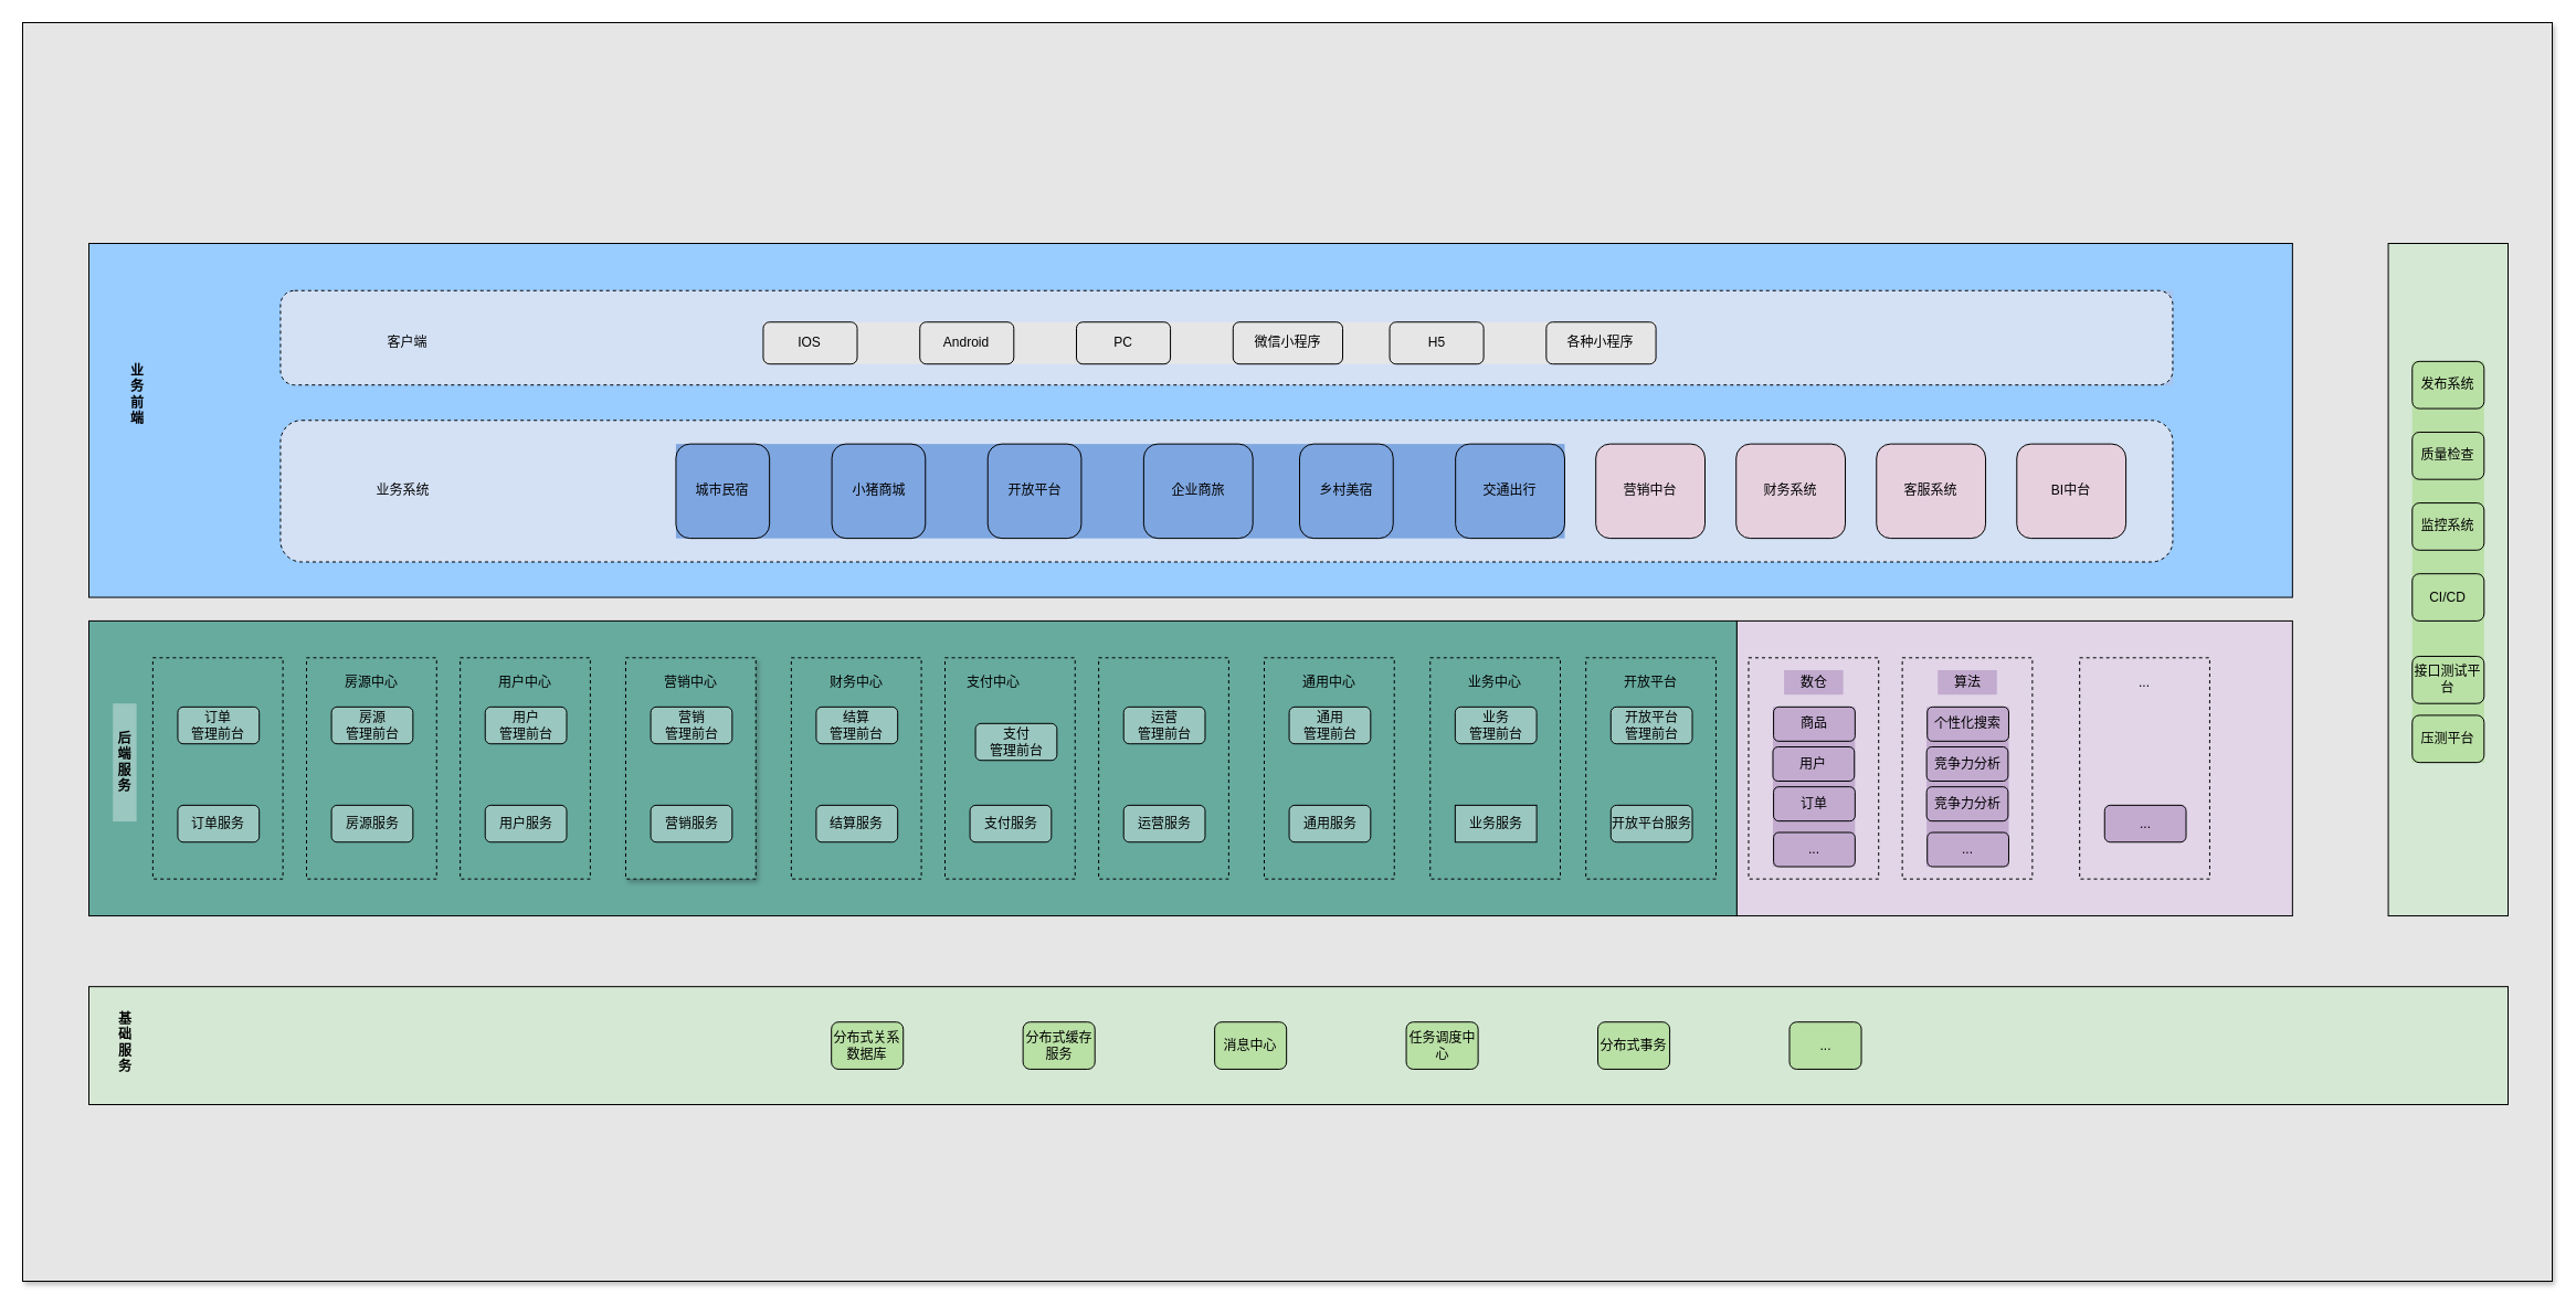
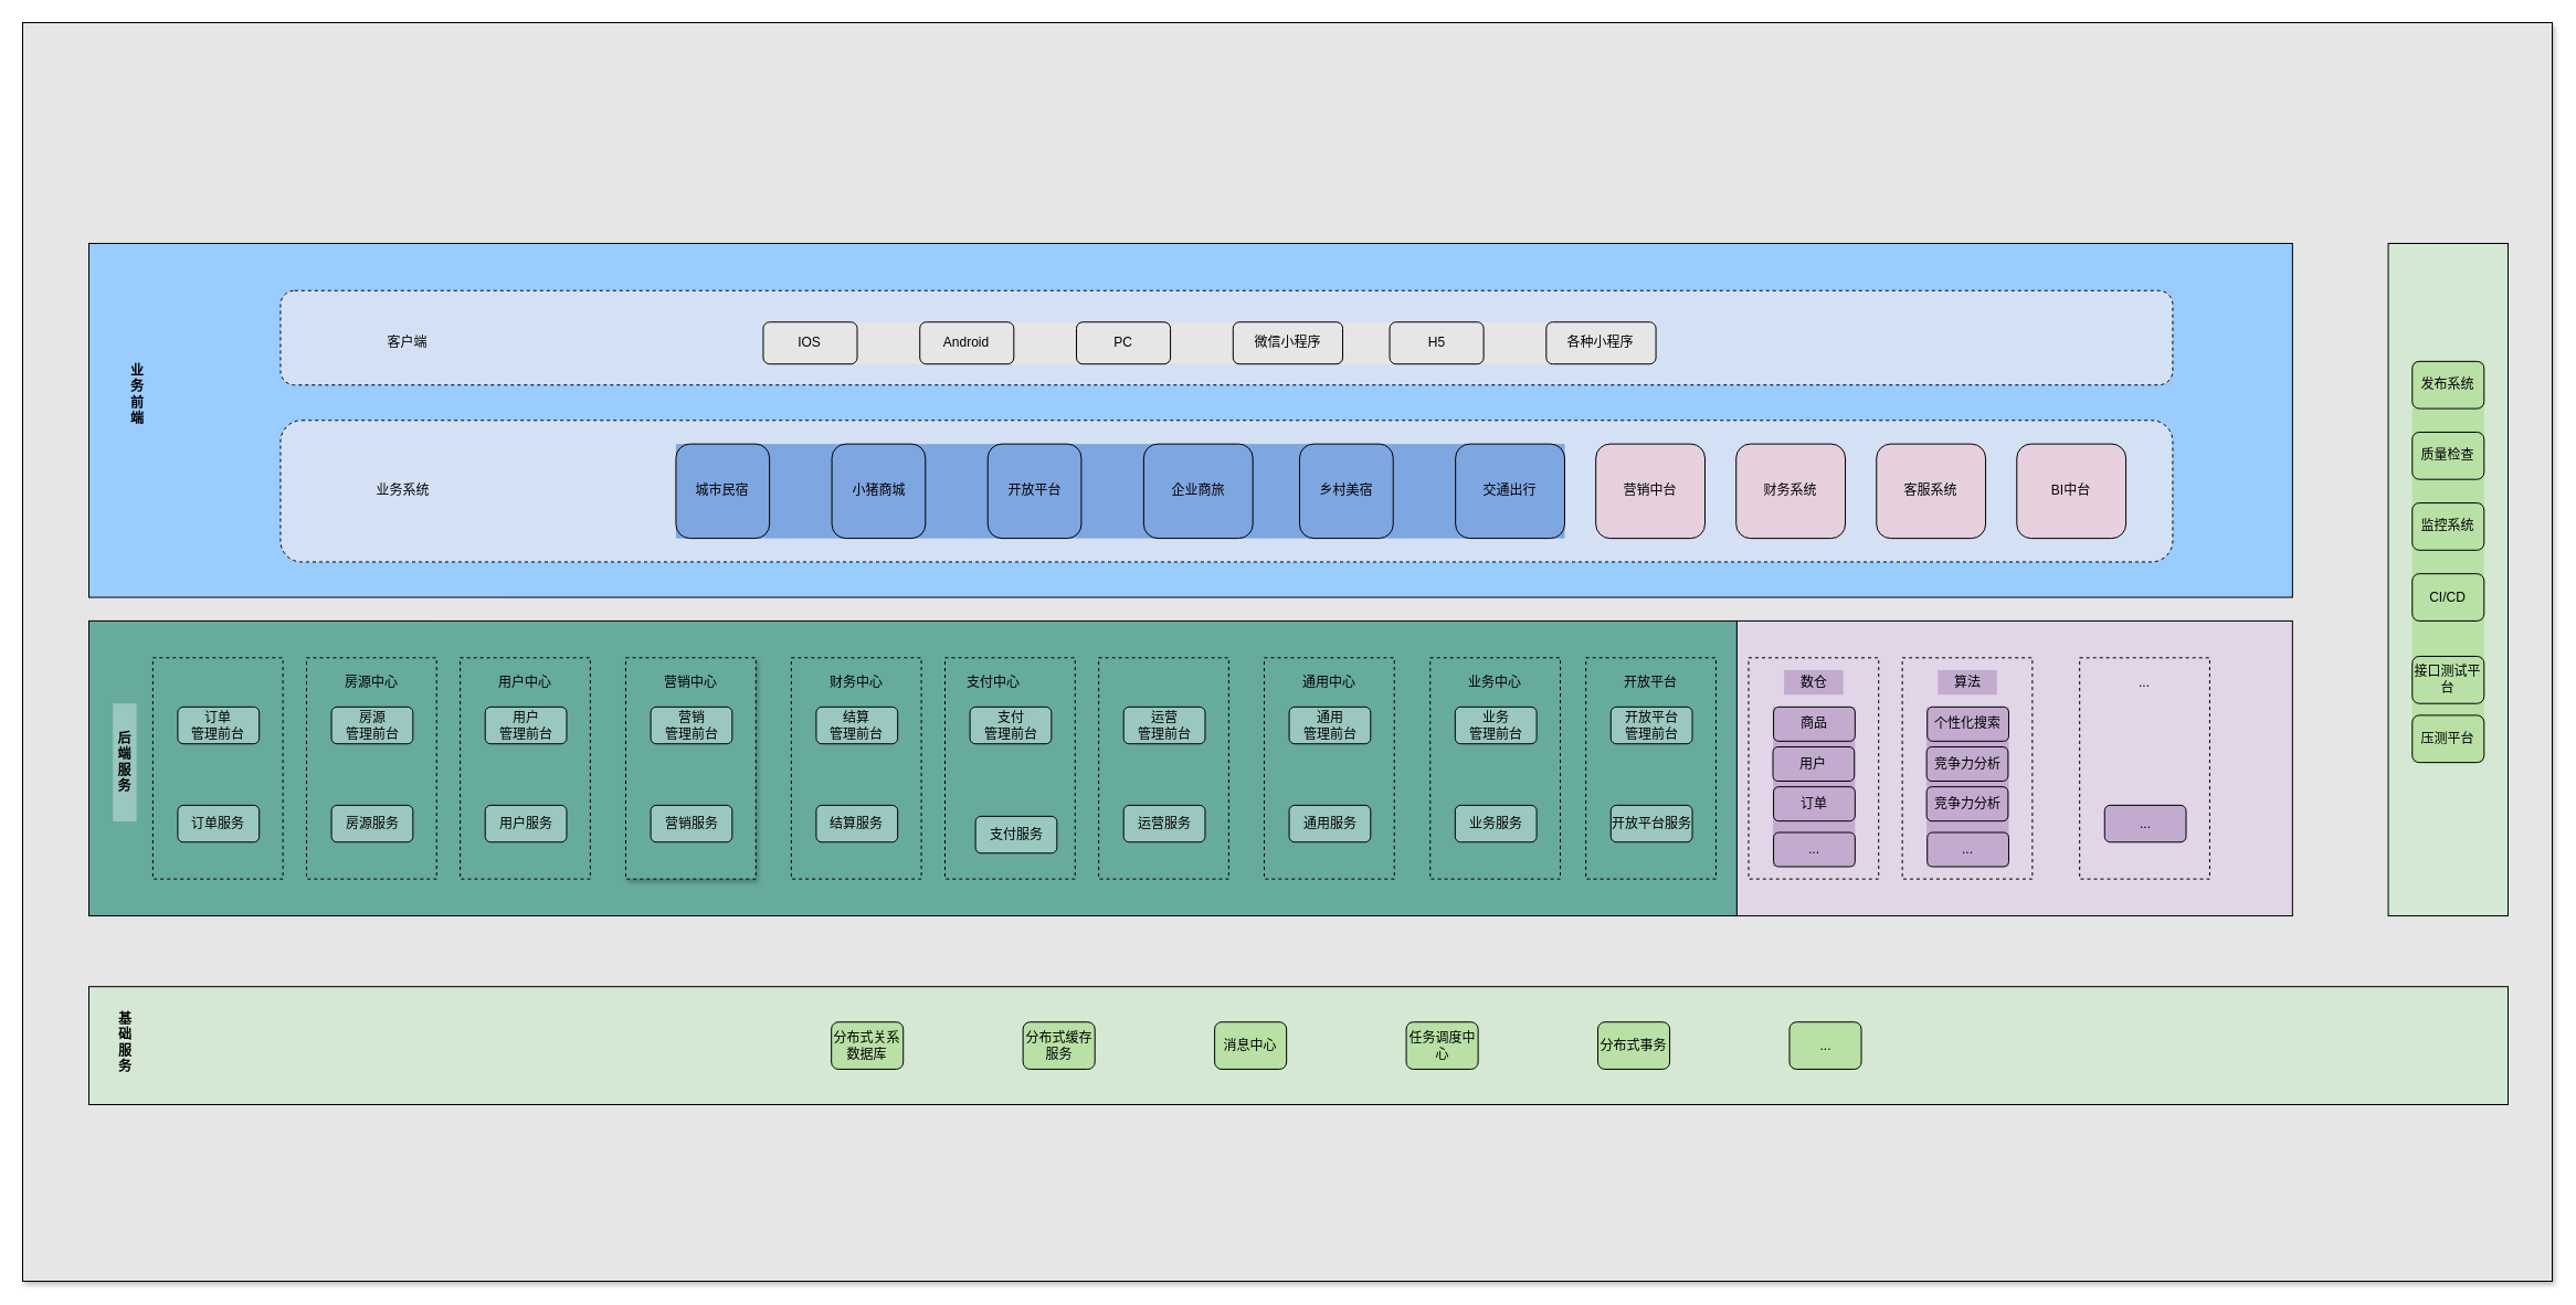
- <mxCell id="71" value="支付&lt;br&gt;管理前台" style="rounded=1;whiteSpace=wrap;html=1;fillColor=#9AC7BF;" parent="3" vertex="1"><mxGeometry x="802.579" y="434.829" width="73.747" height="33.39" as="geometry" /></mxCell>
+ <mxCell id="71" value="支付&lt;br&gt;管理前台" style="rounded=1;whiteSpace=wrap;html=1;fillColor=#9AC7BF;" parent="3" vertex="1"><mxGeometry x="797.579" y="419.829" width="73.747" height="33.39" as="geometry" /></mxCell>
- <mxCell id="73" value="支付服务" style="rounded=1;whiteSpace=wrap;html=1;fillColor=#9AC7BF;" parent="3" vertex="1"><mxGeometry x="797.579" y="508.87" width="73.747" height="33.39" as="geometry" /></mxCell>
+ <mxCell id="73" value="支付服务" style="rounded=1;whiteSpace=wrap;html=1;fillColor=#9AC7BF;" parent="3" vertex="1"><mxGeometry x="802.579" y="518.87" width="73.747" height="33.39" as="geometry" /></mxCell>
- <mxCell id="103" value="业务服务" style="whiteSpace=wrap;html=1;fillColor=#9AC7BF;rounded=0;" parent="99" vertex="1"><mxGeometry x="22.584" y="133.562" width="73.747" height="33.39" as="geometry" /></mxCell>
+ <mxCell id="103" value="业务服务" style="rounded=1;whiteSpace=wrap;html=1;fillColor=#9AC7BF;" parent="99" vertex="1"><mxGeometry x="22.584" y="133.562" width="73.747" height="33.39" as="geometry" /></mxCell>
